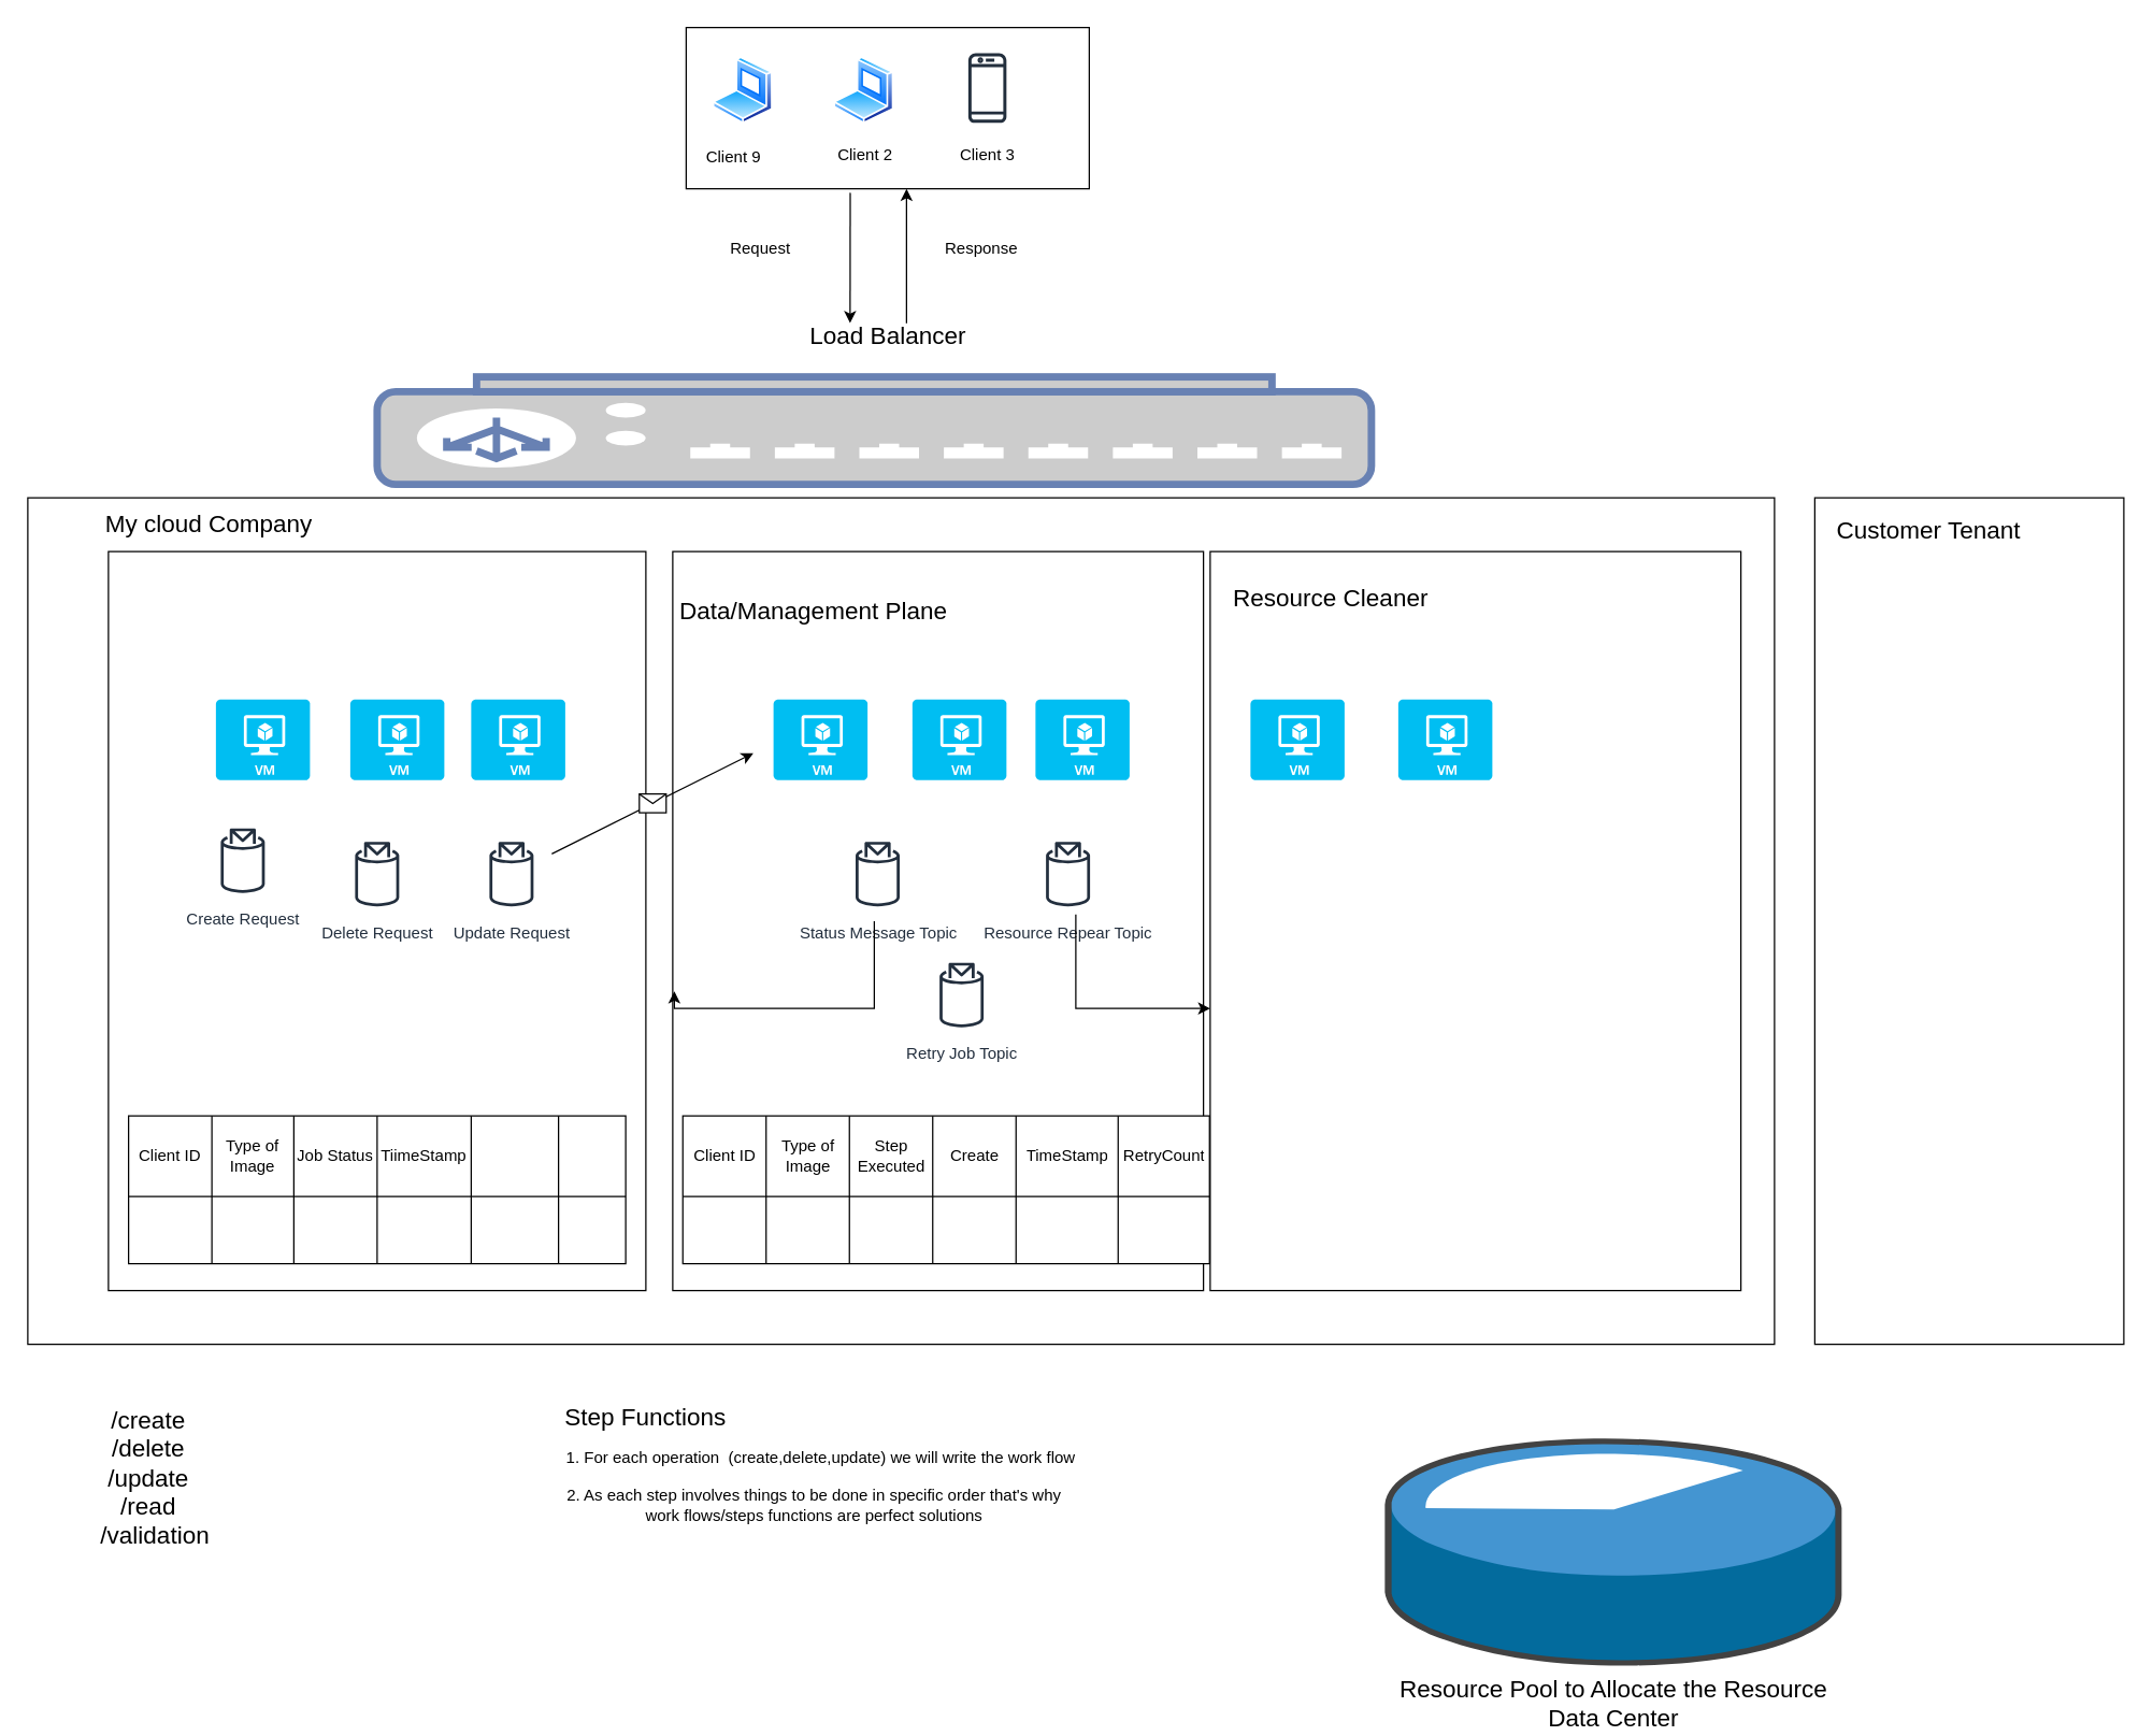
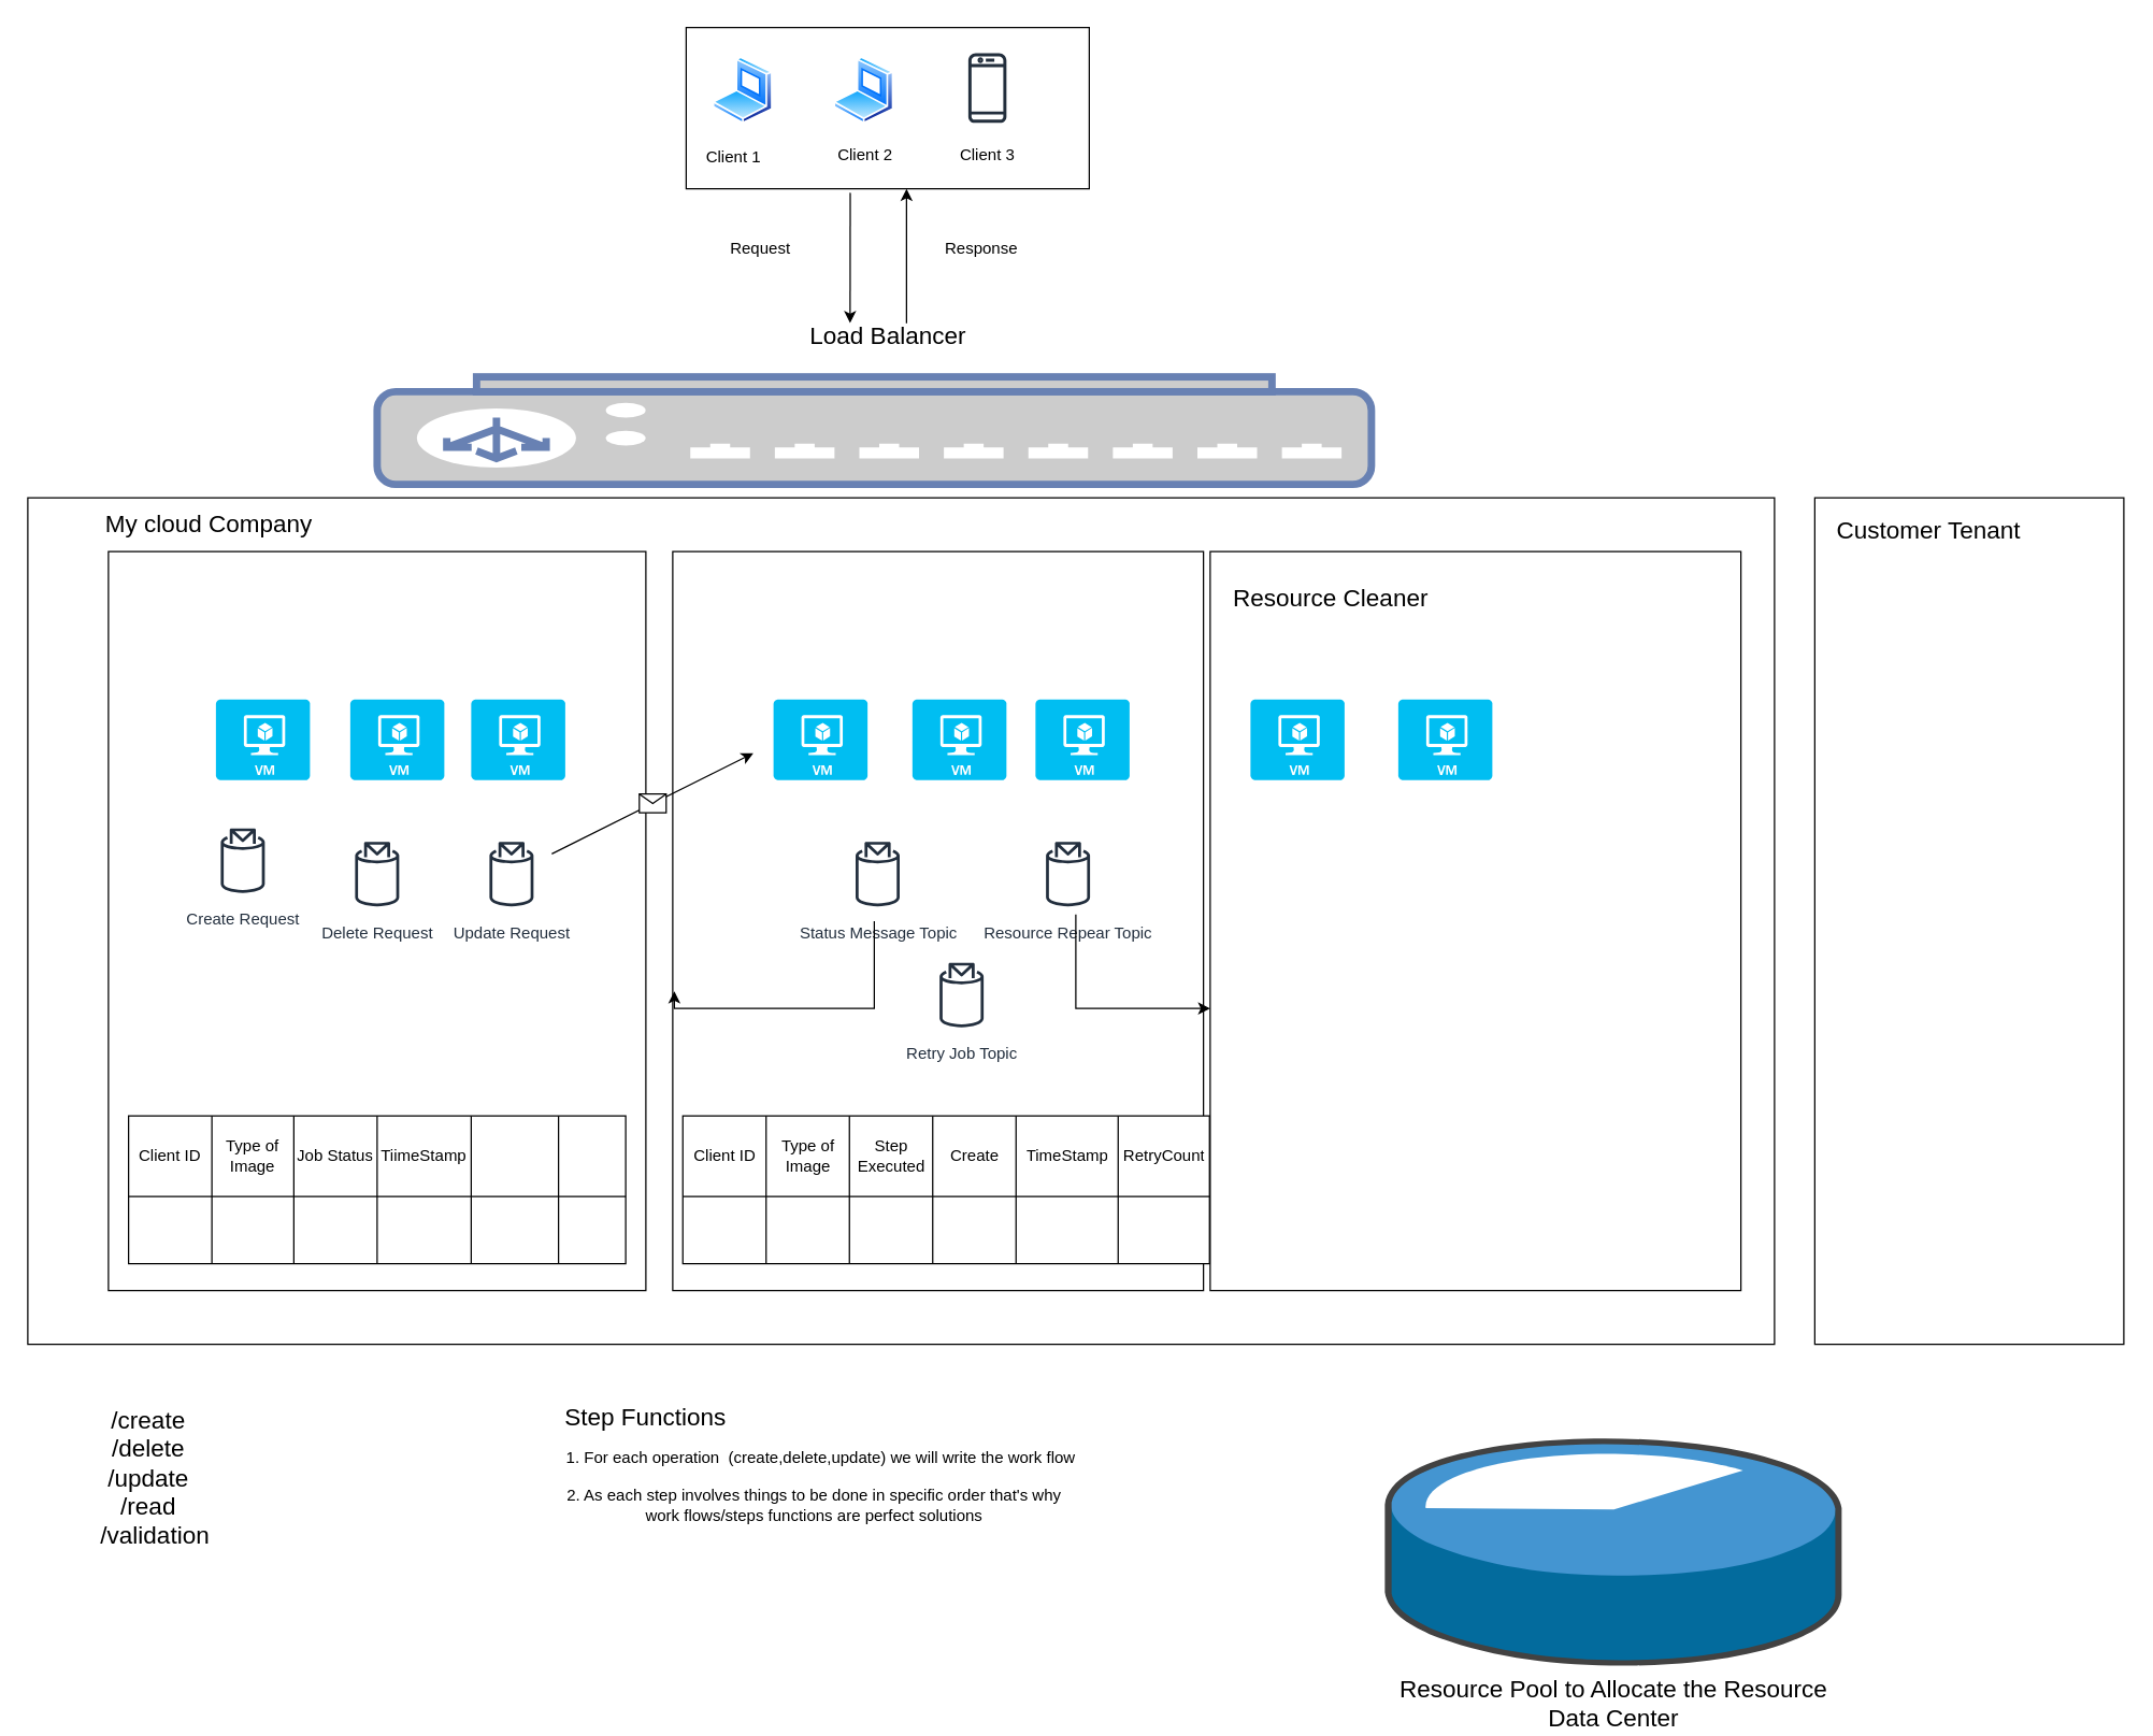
- <mxCell id="12" value="&lt;font style=&quot;font-size: 12px;&quot;&gt;Client 9&lt;/font&gt;" style="text;html=1;align=center;verticalAlign=middle;resizable=0;points=[];autosize=1;strokeColor=none;fillColor=none;fontSize=18;" parent="1" vertex="1"><mxGeometry x="515" y="95" width="60" height="40" as="geometry" /></mxCell>
+ <mxCell id="12" value="&lt;font style=&quot;font-size: 12px;&quot;&gt;Client 1&lt;/font&gt;" style="text;html=1;align=center;verticalAlign=middle;resizable=0;points=[];autosize=1;strokeColor=none;fillColor=none;fontSize=18;" parent="1" vertex="1"><mxGeometry x="515" y="95" width="60" height="40" as="geometry" /></mxCell>
- <mxCell id="8" value="&lt;font style=&quot;font-size: 18px;&quot;&gt;Data/Management Plane&lt;/font&gt;" style="text;html=1;strokeColor=none;fillColor=none;align=center;verticalAlign=middle;whiteSpace=wrap;rounded=0;" parent="1" vertex="1"><mxGeometry x="500" y="440" width="210" height="30" as="geometry" /></mxCell>
